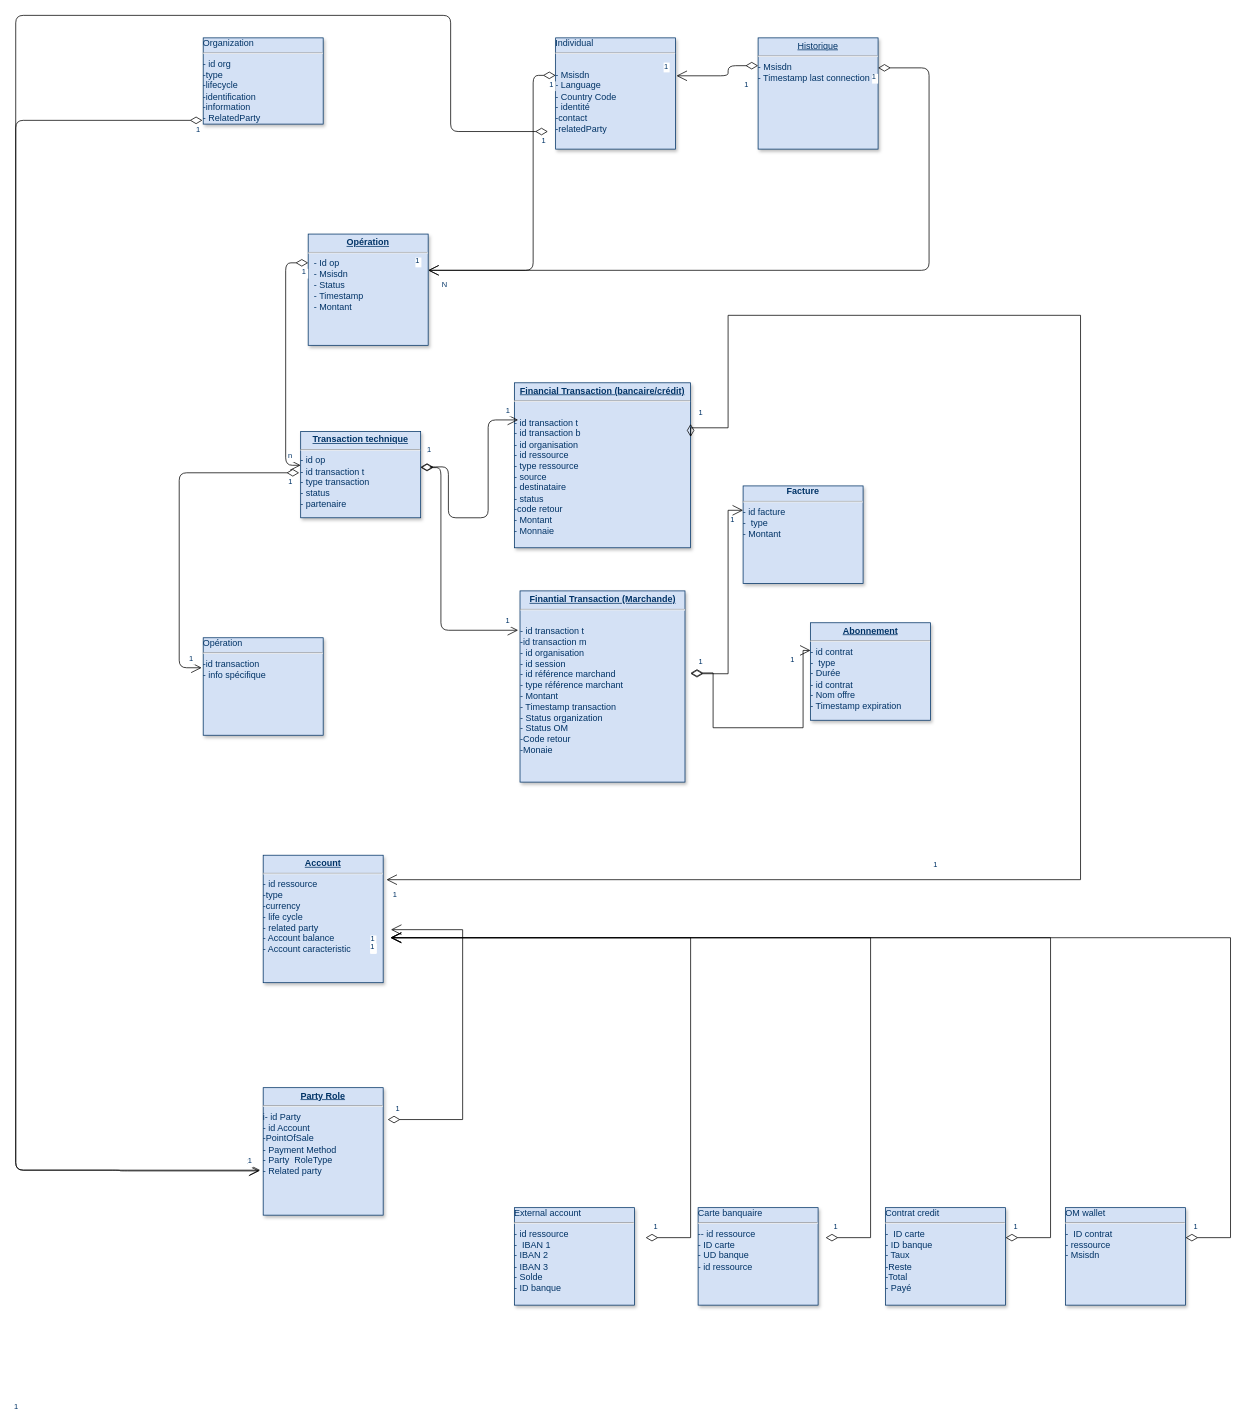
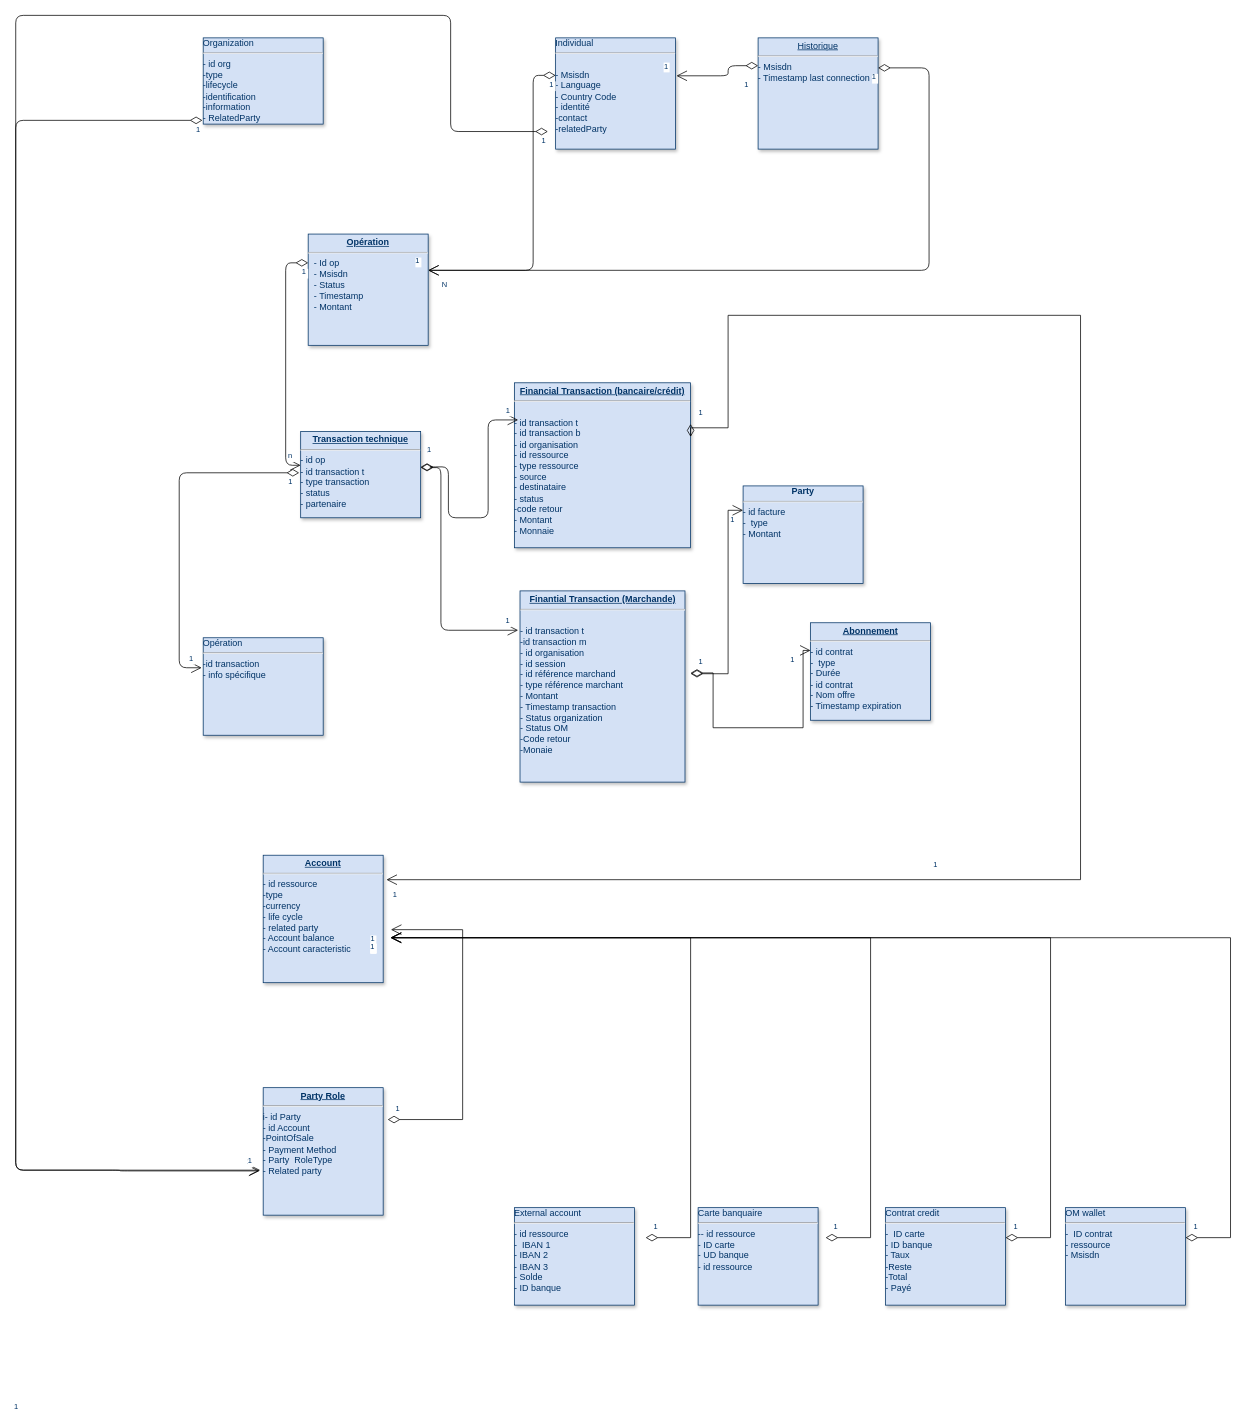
- <mxCell id="18" value="&lt;div align=&quot;center&quot;&gt;&lt;b&gt;Facture&lt;/b&gt;&lt;/div&gt;&lt;hr&gt;- id facture&lt;br&gt;&lt;div&gt;-&amp;nbsp; type&lt;/div&gt;&lt;div&gt;- Montant&lt;/div&gt;&lt;div&gt;&lt;br&gt;&lt;/div&gt;" style="verticalAlign=top;align=left;overflow=fill;fontSize=12;fontFamily=Helvetica;html=1;strokeColor=#003366;shadow=1;fillColor=#D4E1F5;fontColor=#003366" parent="1" vertex="1"><mxGeometry x="990" y="647.5" width="160" height="130" as="geometry" /></mxCell>
+ <mxCell id="18" value="&lt;div align=&quot;center&quot;&gt;&lt;b&gt;Party&lt;/b&gt;&lt;/div&gt;&lt;hr&gt;- id facture&lt;br&gt;&lt;div&gt;-&amp;nbsp; type&lt;/div&gt;&lt;div&gt;- Montant&lt;/div&gt;&lt;div&gt;&lt;br&gt;&lt;/div&gt;" style="verticalAlign=top;align=left;overflow=fill;fontSize=12;fontFamily=Helvetica;html=1;strokeColor=#003366;shadow=1;fillColor=#D4E1F5;fontColor=#003366" parent="1" vertex="1"><mxGeometry x="990" y="647.5" width="160" height="130" as="geometry" /></mxCell>
